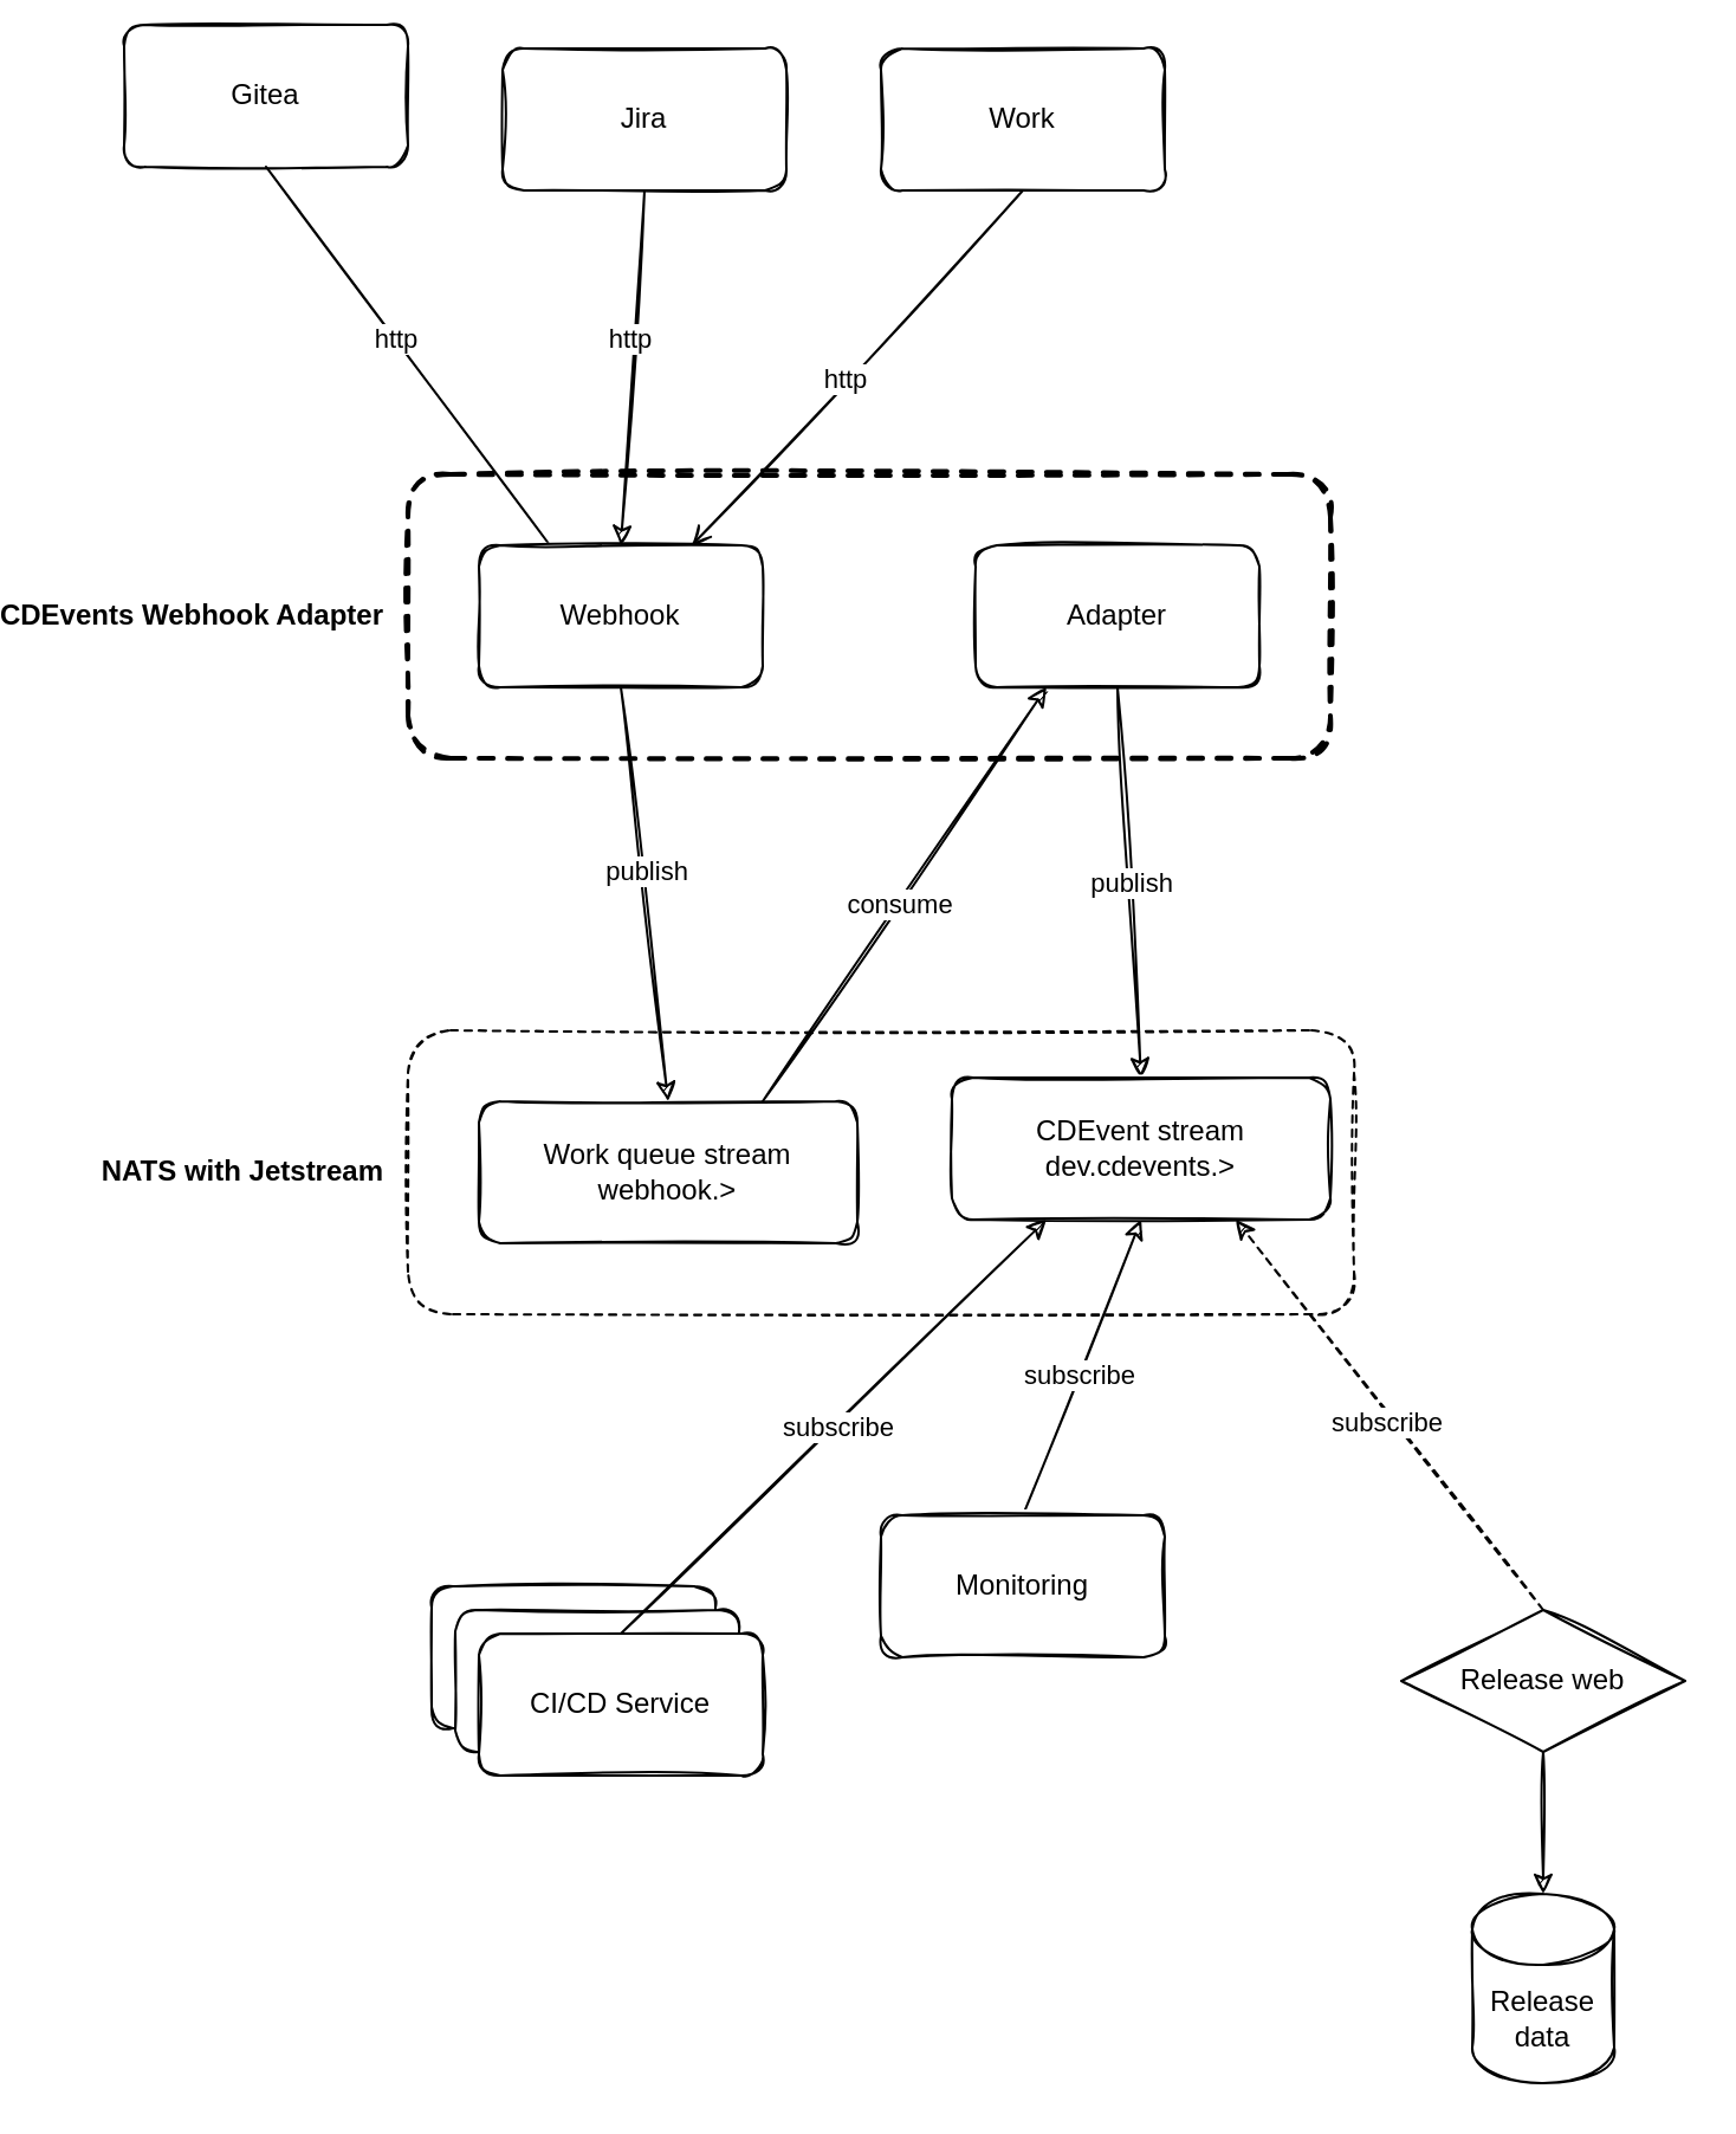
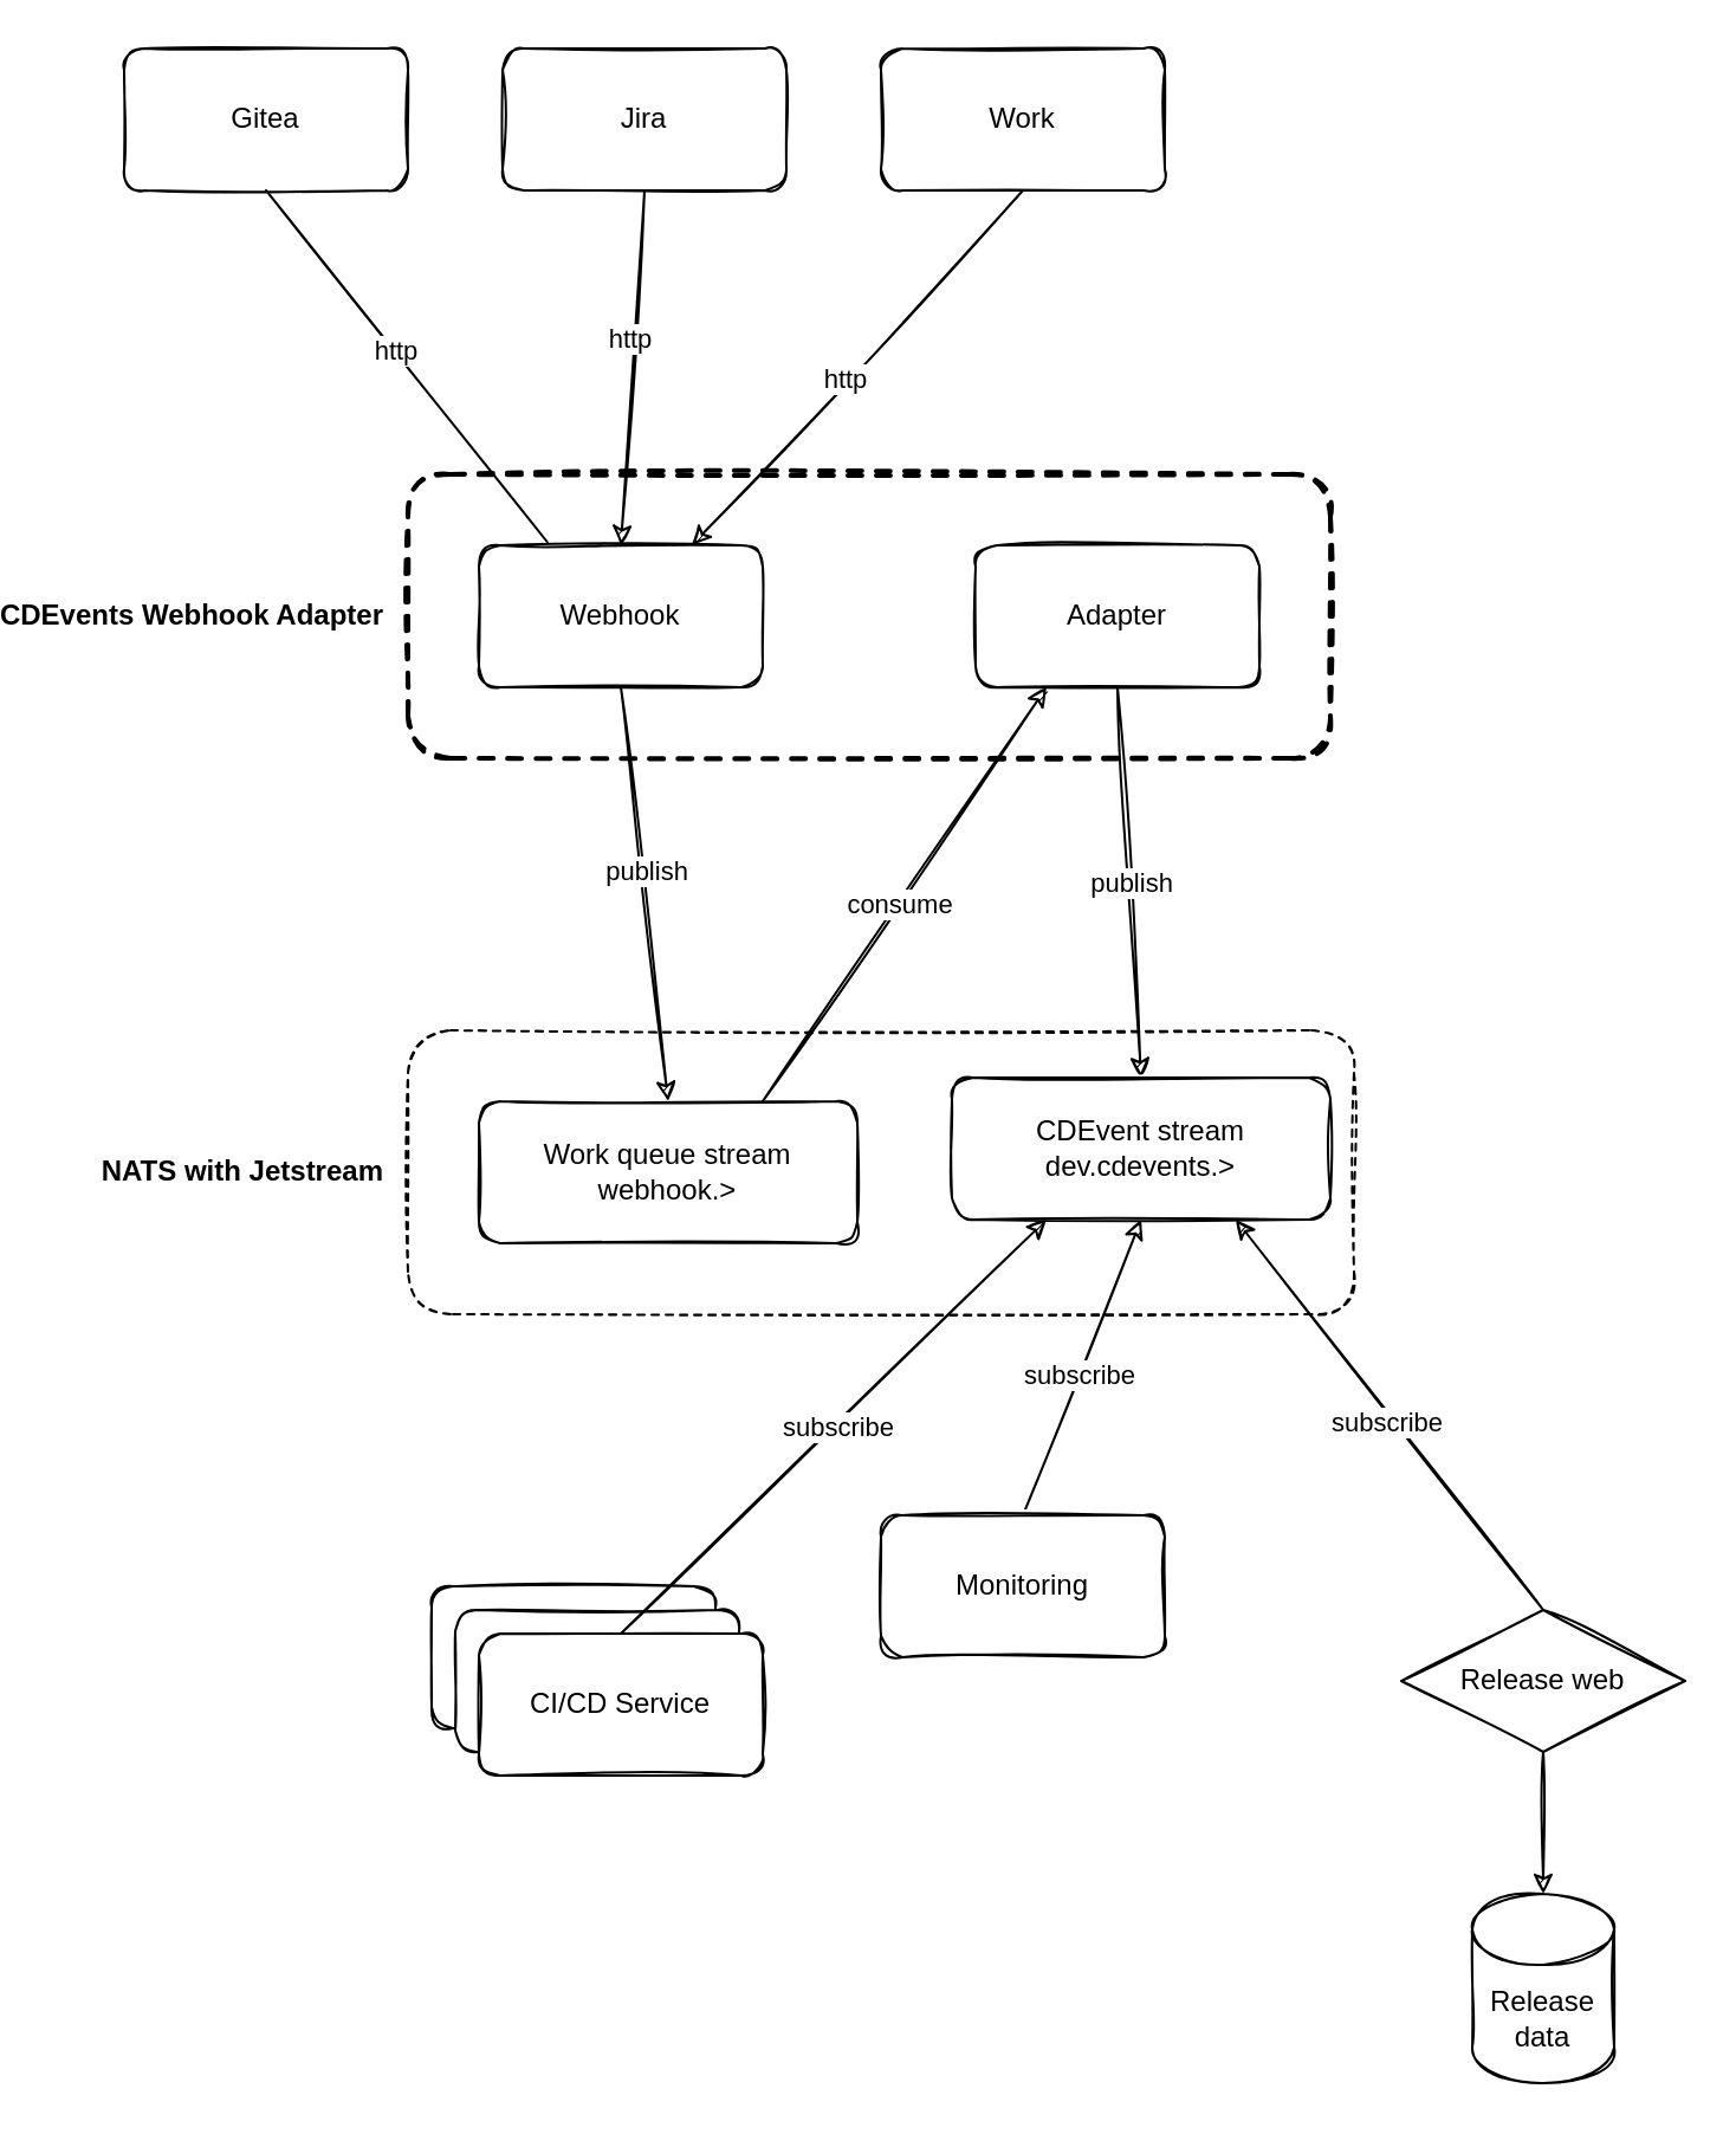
- <mxCell id="5" value="Gitea" style="rounded=1;whiteSpace=wrap;html=1;sketch=1;" vertex="1" parent="1"><mxGeometry x="20" y="10" width="120" height="60" as="geometry" /></mxCell>
+ <mxCell id="5" value="Gitea" style="rounded=1;whiteSpace=wrap;html=1;sketch=1;" vertex="1" parent="1"><mxGeometry x="20" y="20" width="120" height="60" as="geometry" /></mxCell>
- <mxCell id="9" style="rounded=0;sketch=1;orthogonalLoop=1;jettySize=auto;html=1;exitX=0.5;exitY=1;exitDx=0;exitDy=0;entryX=0.75;entryY=0;entryDx=0;entryDy=0;endArrow=open;" edge="1" parent="1" source="11" target="15"><mxGeometry relative="1" as="geometry" /></mxCell>
+ <mxCell id="9" style="rounded=0;sketch=1;orthogonalLoop=1;jettySize=auto;html=1;exitX=0.5;exitY=1;exitDx=0;exitDy=0;entryX=0.75;entryY=0;entryDx=0;entryDy=0;" edge="1" parent="1" source="11" target="15"><mxGeometry relative="1" as="geometry" /></mxCell>
- <mxCell id="31" style="edgeStyle=none;rounded=0;sketch=1;orthogonalLoop=1;jettySize=auto;html=1;exitX=0.5;exitY=0;exitDx=0;exitDy=0;entryX=0.75;entryY=1;entryDx=0;entryDy=0;dashed=1;" edge="1" parent="1" source="34" target="22"><mxGeometry relative="1" as="geometry" /></mxCell>
+ <mxCell id="31" style="edgeStyle=none;rounded=0;sketch=1;orthogonalLoop=1;jettySize=auto;html=1;exitX=0.5;exitY=0;exitDx=0;exitDy=0;entryX=0.75;entryY=1;entryDx=0;entryDy=0;" edge="1" parent="1" source="34" target="22"><mxGeometry relative="1" as="geometry" /></mxCell>
